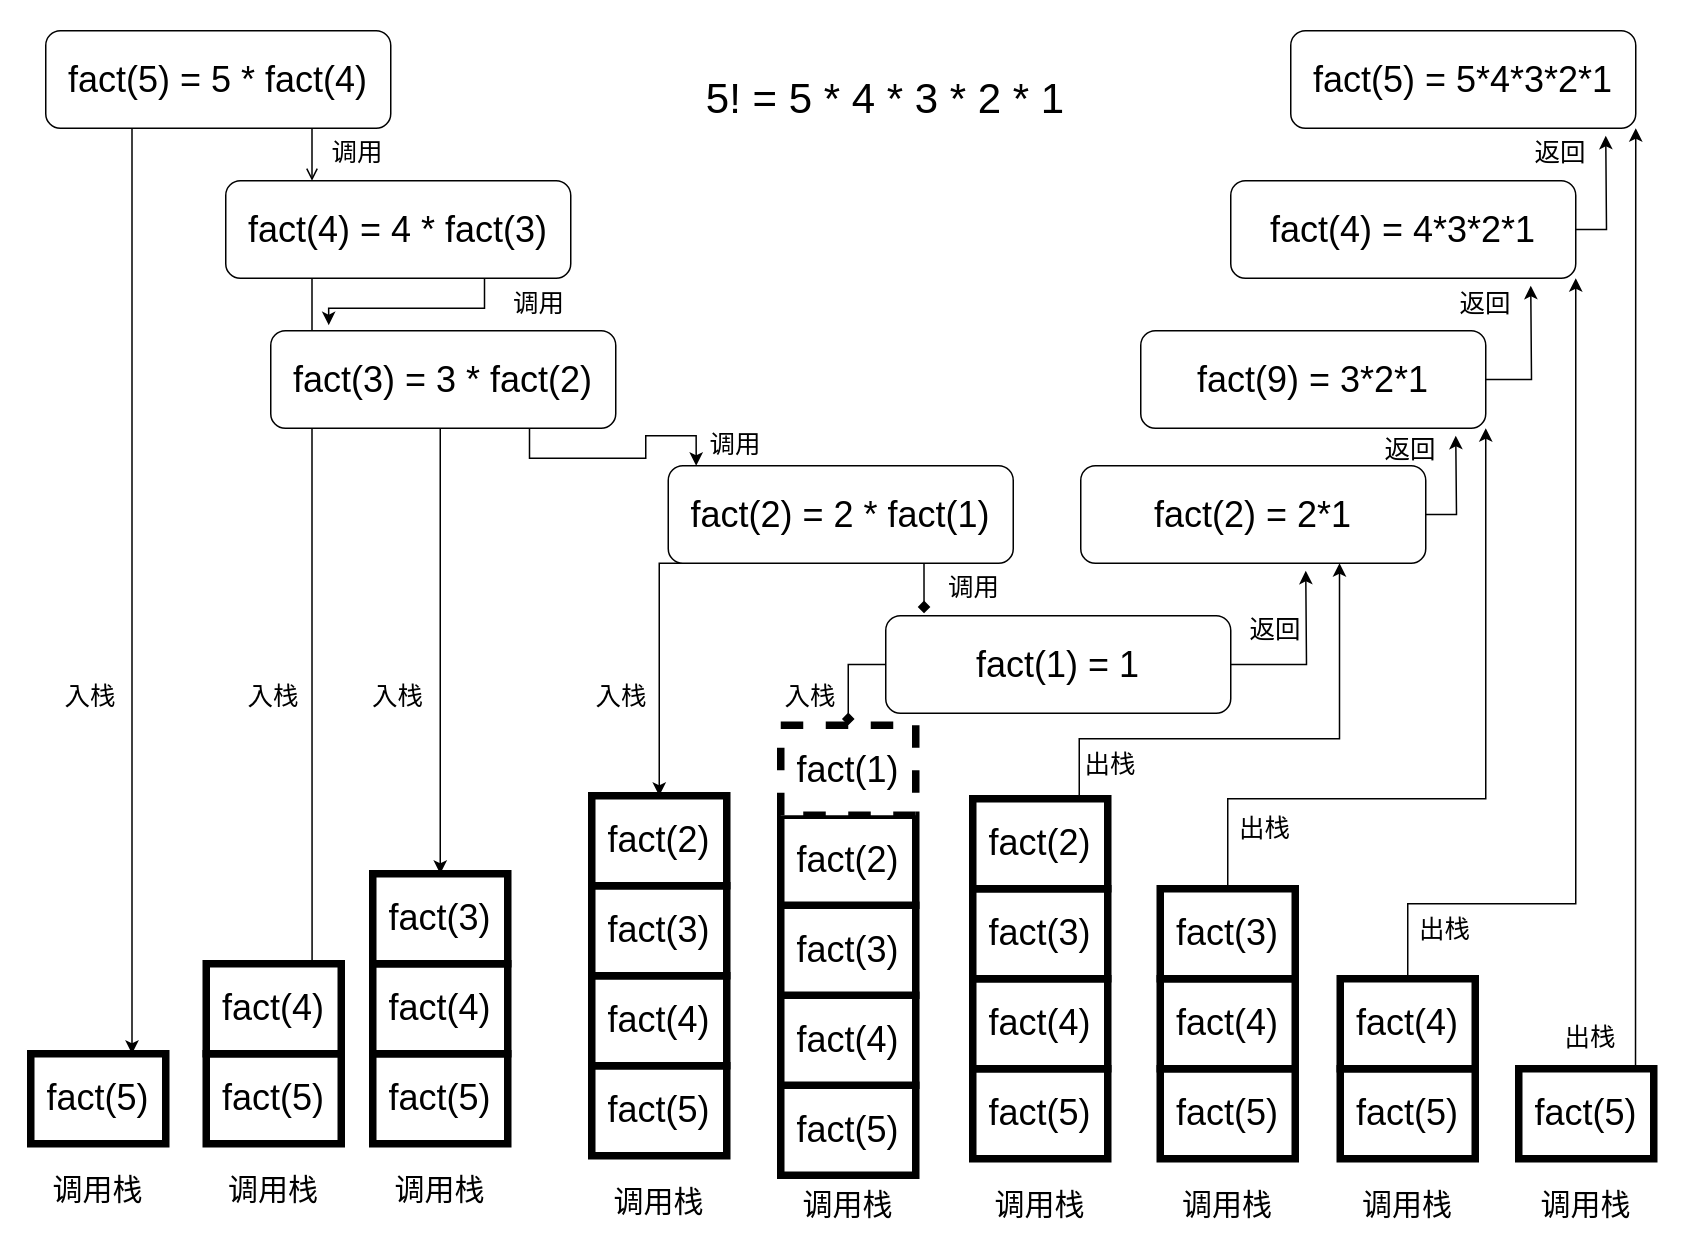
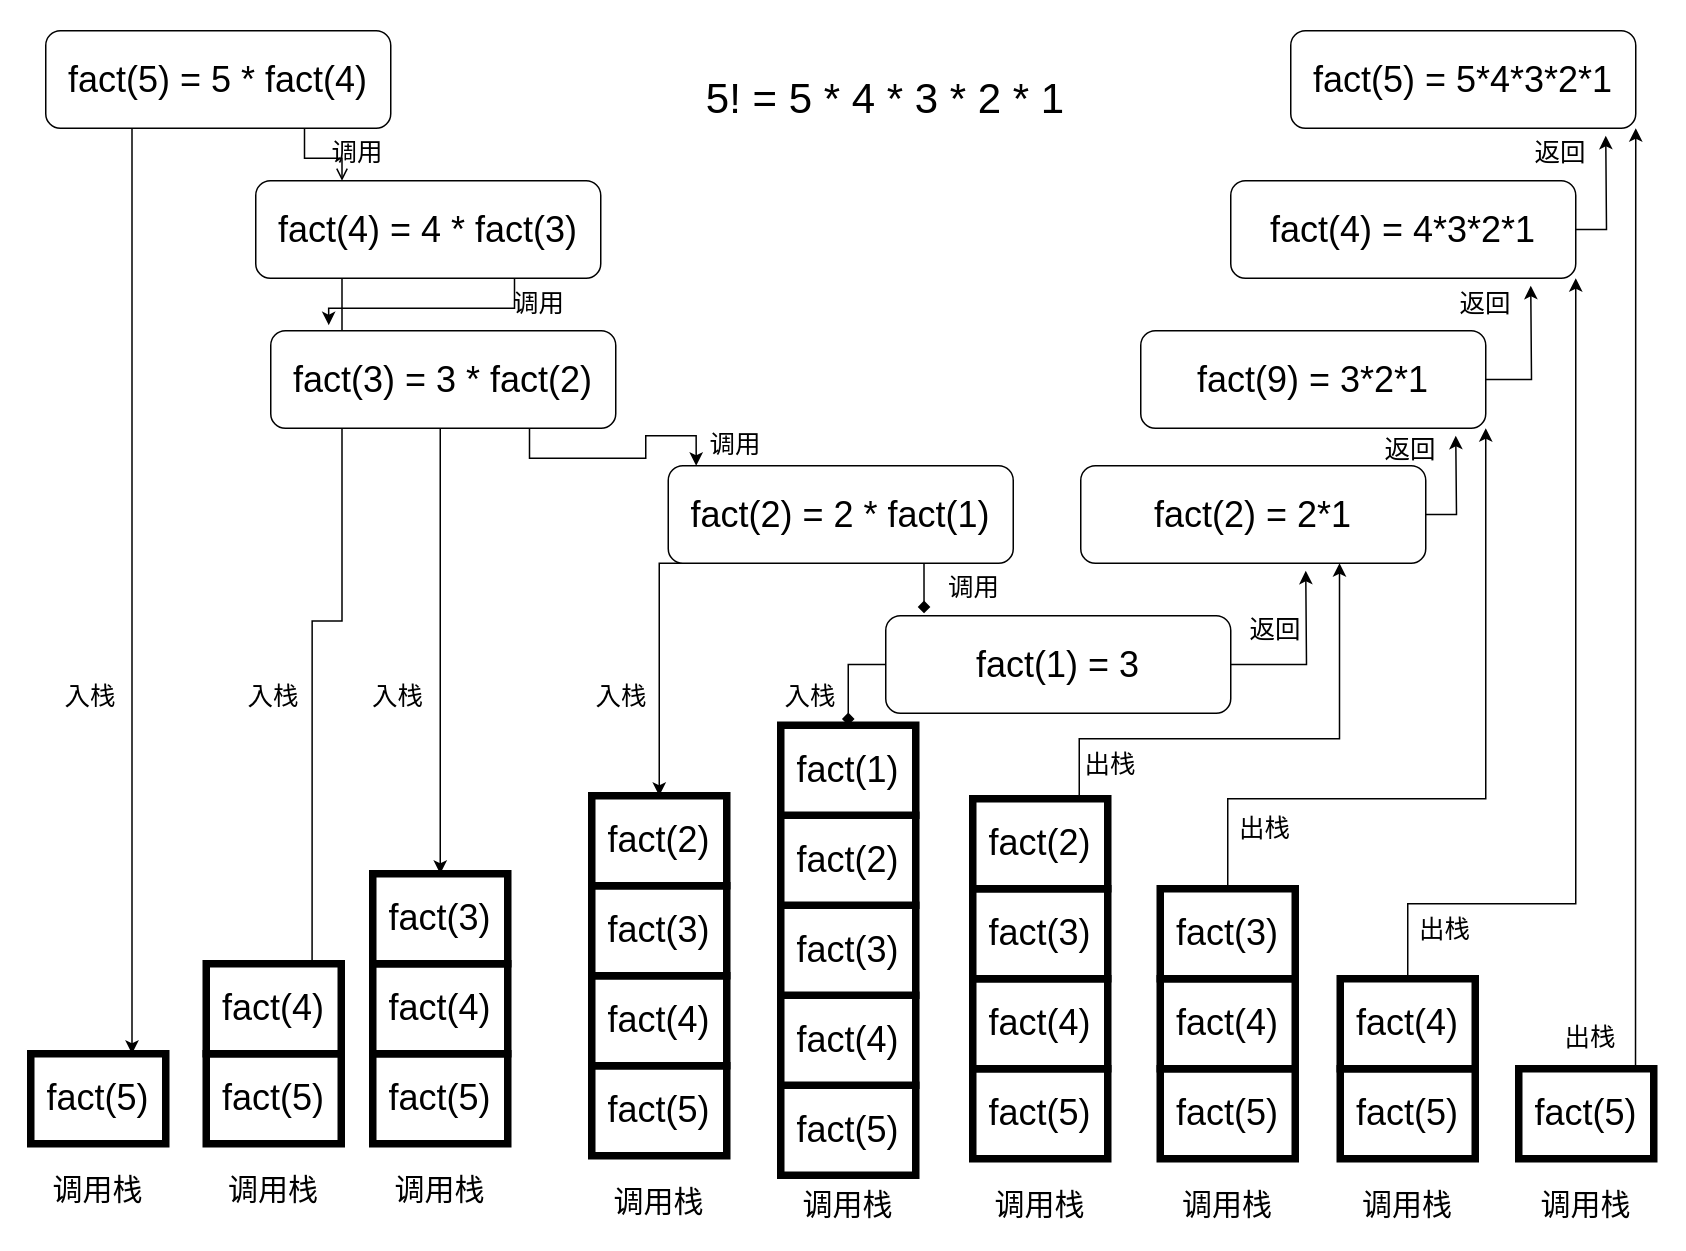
- <mxCell id="8" value="&lt;font style=&quot;font-size: 24px&quot;&gt;fact(4) = 4 * fact(3)&lt;/font&gt;" style="rounded=1;whiteSpace=wrap;html=1;" vertex="1" parent="1"><mxGeometry x="150" y="120" width="230" height="65" as="geometry" /></mxCell>
+ <mxCell id="8" value="&lt;font style=&quot;font-size: 24px&quot;&gt;fact(4) = 4 * fact(3)&lt;/font&gt;" style="rounded=1;whiteSpace=wrap;html=1;" vertex="1" parent="1"><mxGeometry x="170" y="120" width="230" height="65" as="geometry" /></mxCell>
- <mxCell id="17" value="&lt;font style=&quot;font-size: 24px&quot;&gt;fact(1) = 1&lt;/font&gt;" style="rounded=1;whiteSpace=wrap;html=1;" vertex="1" parent="1"><mxGeometry x="590" y="410" width="230" height="65" as="geometry" /></mxCell>
+ <mxCell id="17" value="&lt;font style=&quot;font-size: 24px&quot;&gt;fact(1) = 3&lt;/font&gt;" style="rounded=1;whiteSpace=wrap;html=1;" vertex="1" parent="1"><mxGeometry x="590" y="410" width="230" height="65" as="geometry" /></mxCell>
- <mxCell id="56" value="&lt;font style=&quot;font-size: 24px&quot;&gt;fact(1)&lt;/font&gt;" style="rounded=0;whiteSpace=wrap;html=1;strokeWidth=5;dashed=1;" vertex="1" parent="1"><mxGeometry x="520" y="483" width="90" height="60" as="geometry" /></mxCell>
+ <mxCell id="56" value="&lt;font style=&quot;font-size: 24px&quot;&gt;fact(1)&lt;/font&gt;" style="rounded=0;whiteSpace=wrap;html=1;strokeWidth=5;" vertex="1" parent="1"><mxGeometry x="520" y="483" width="90" height="60" as="geometry" /></mxCell>
